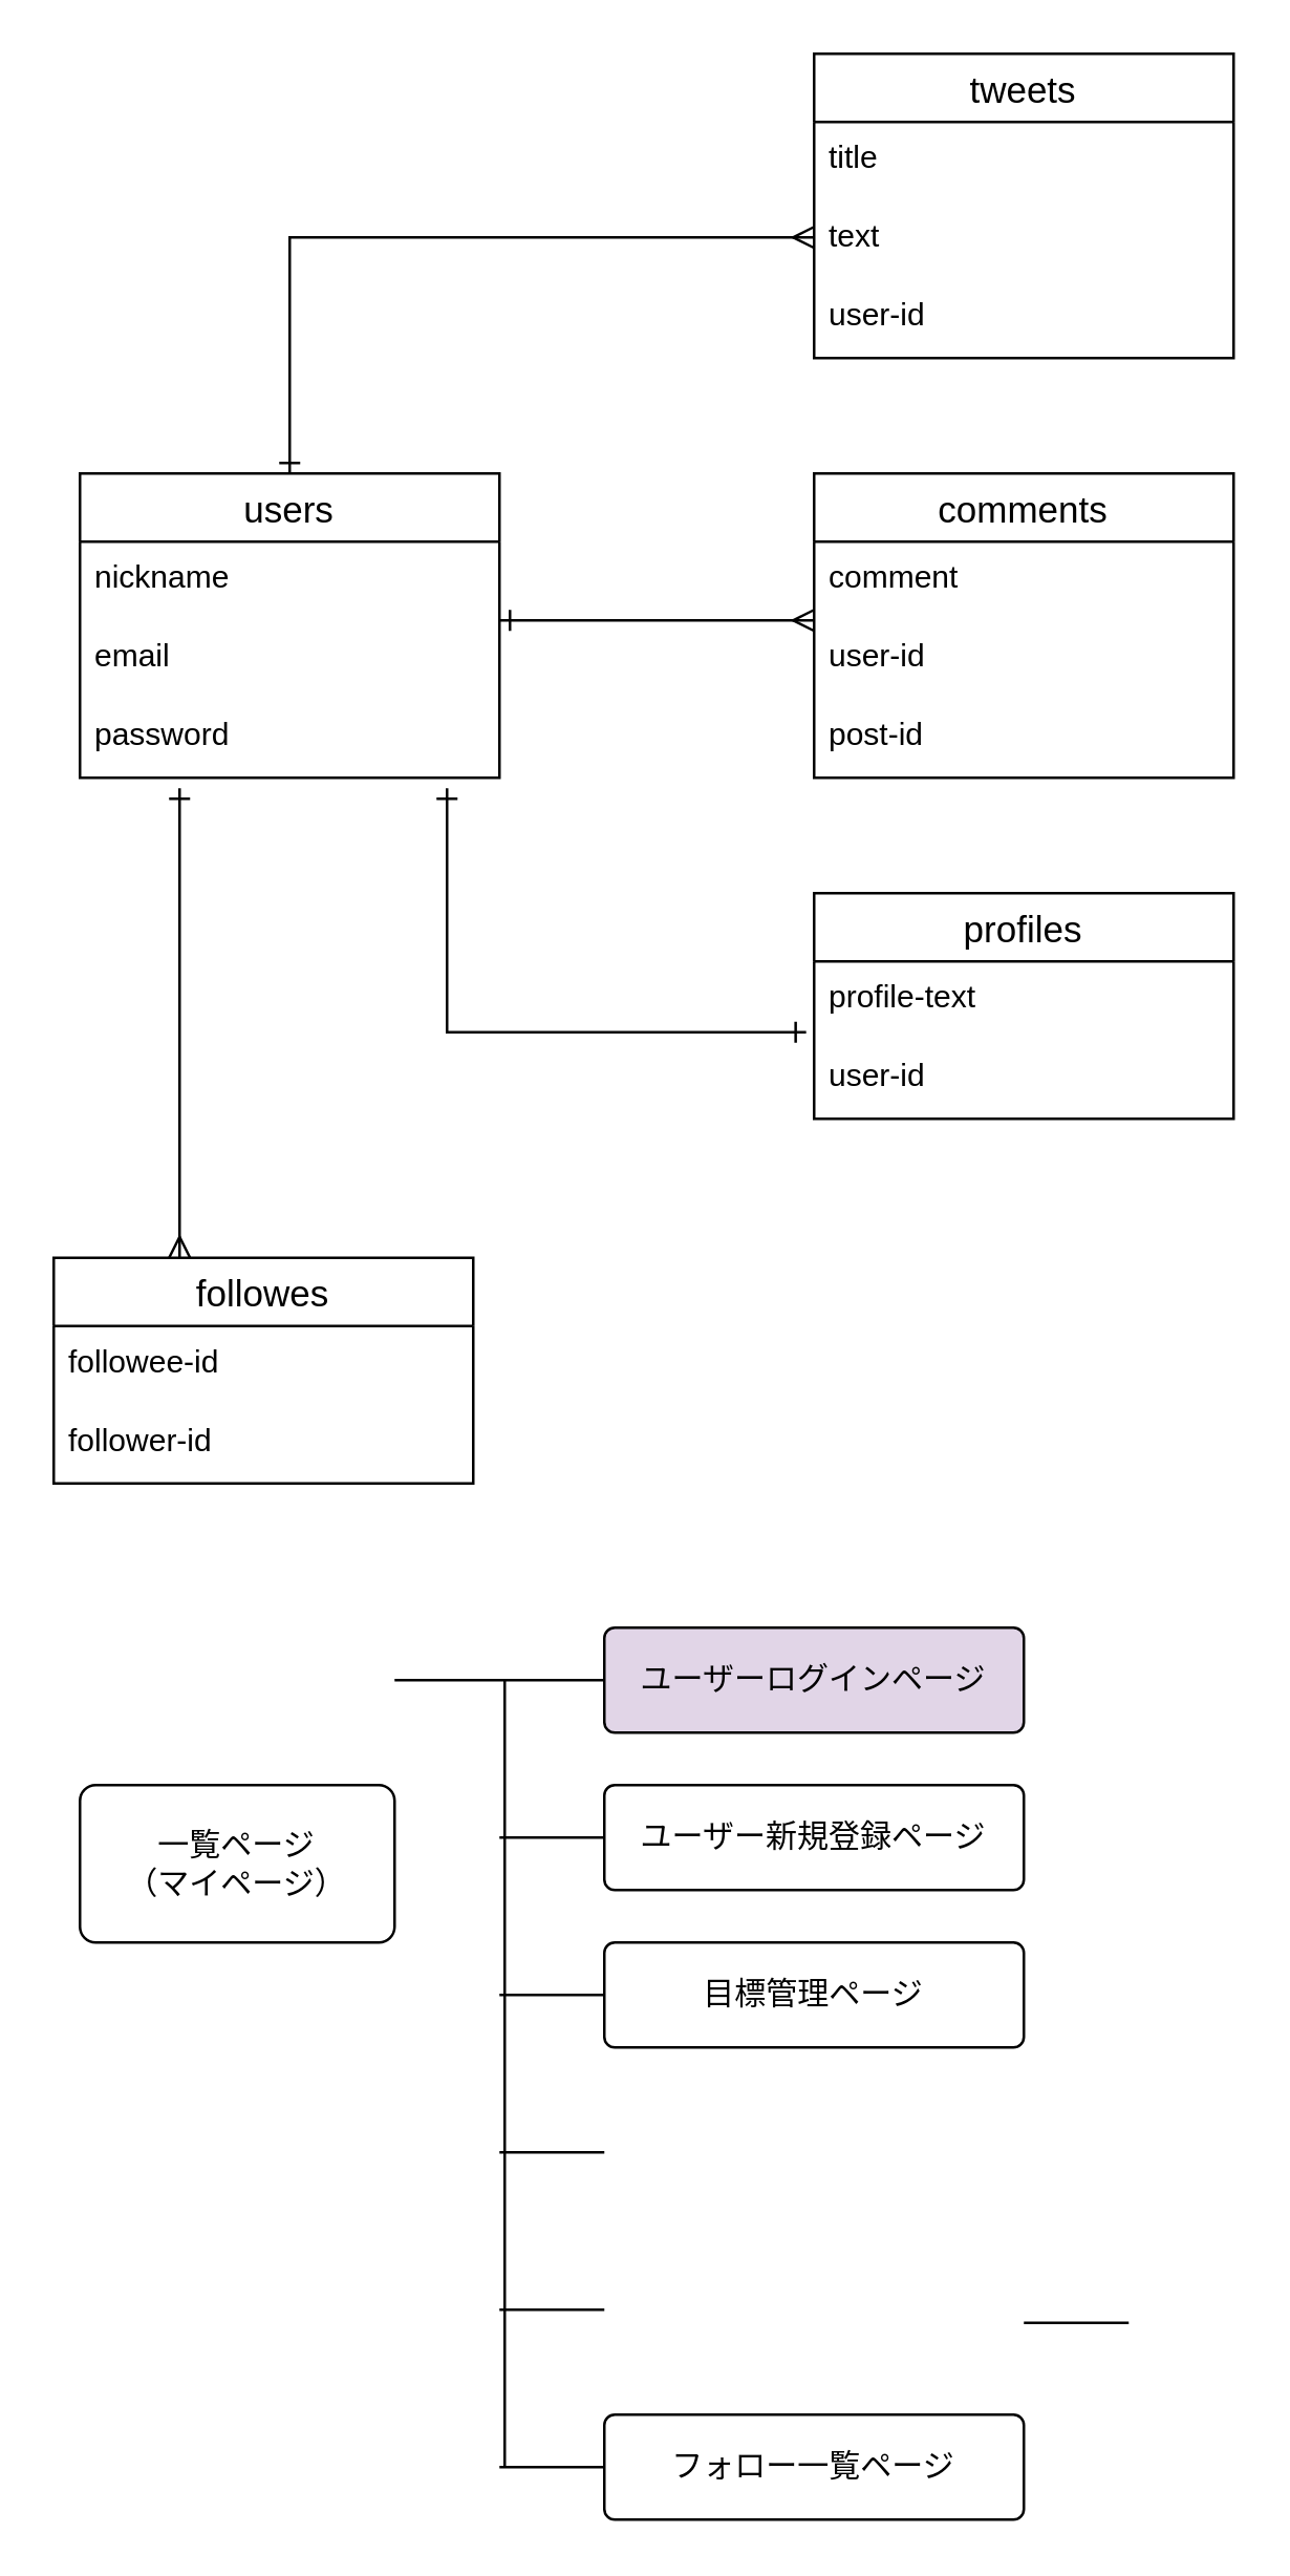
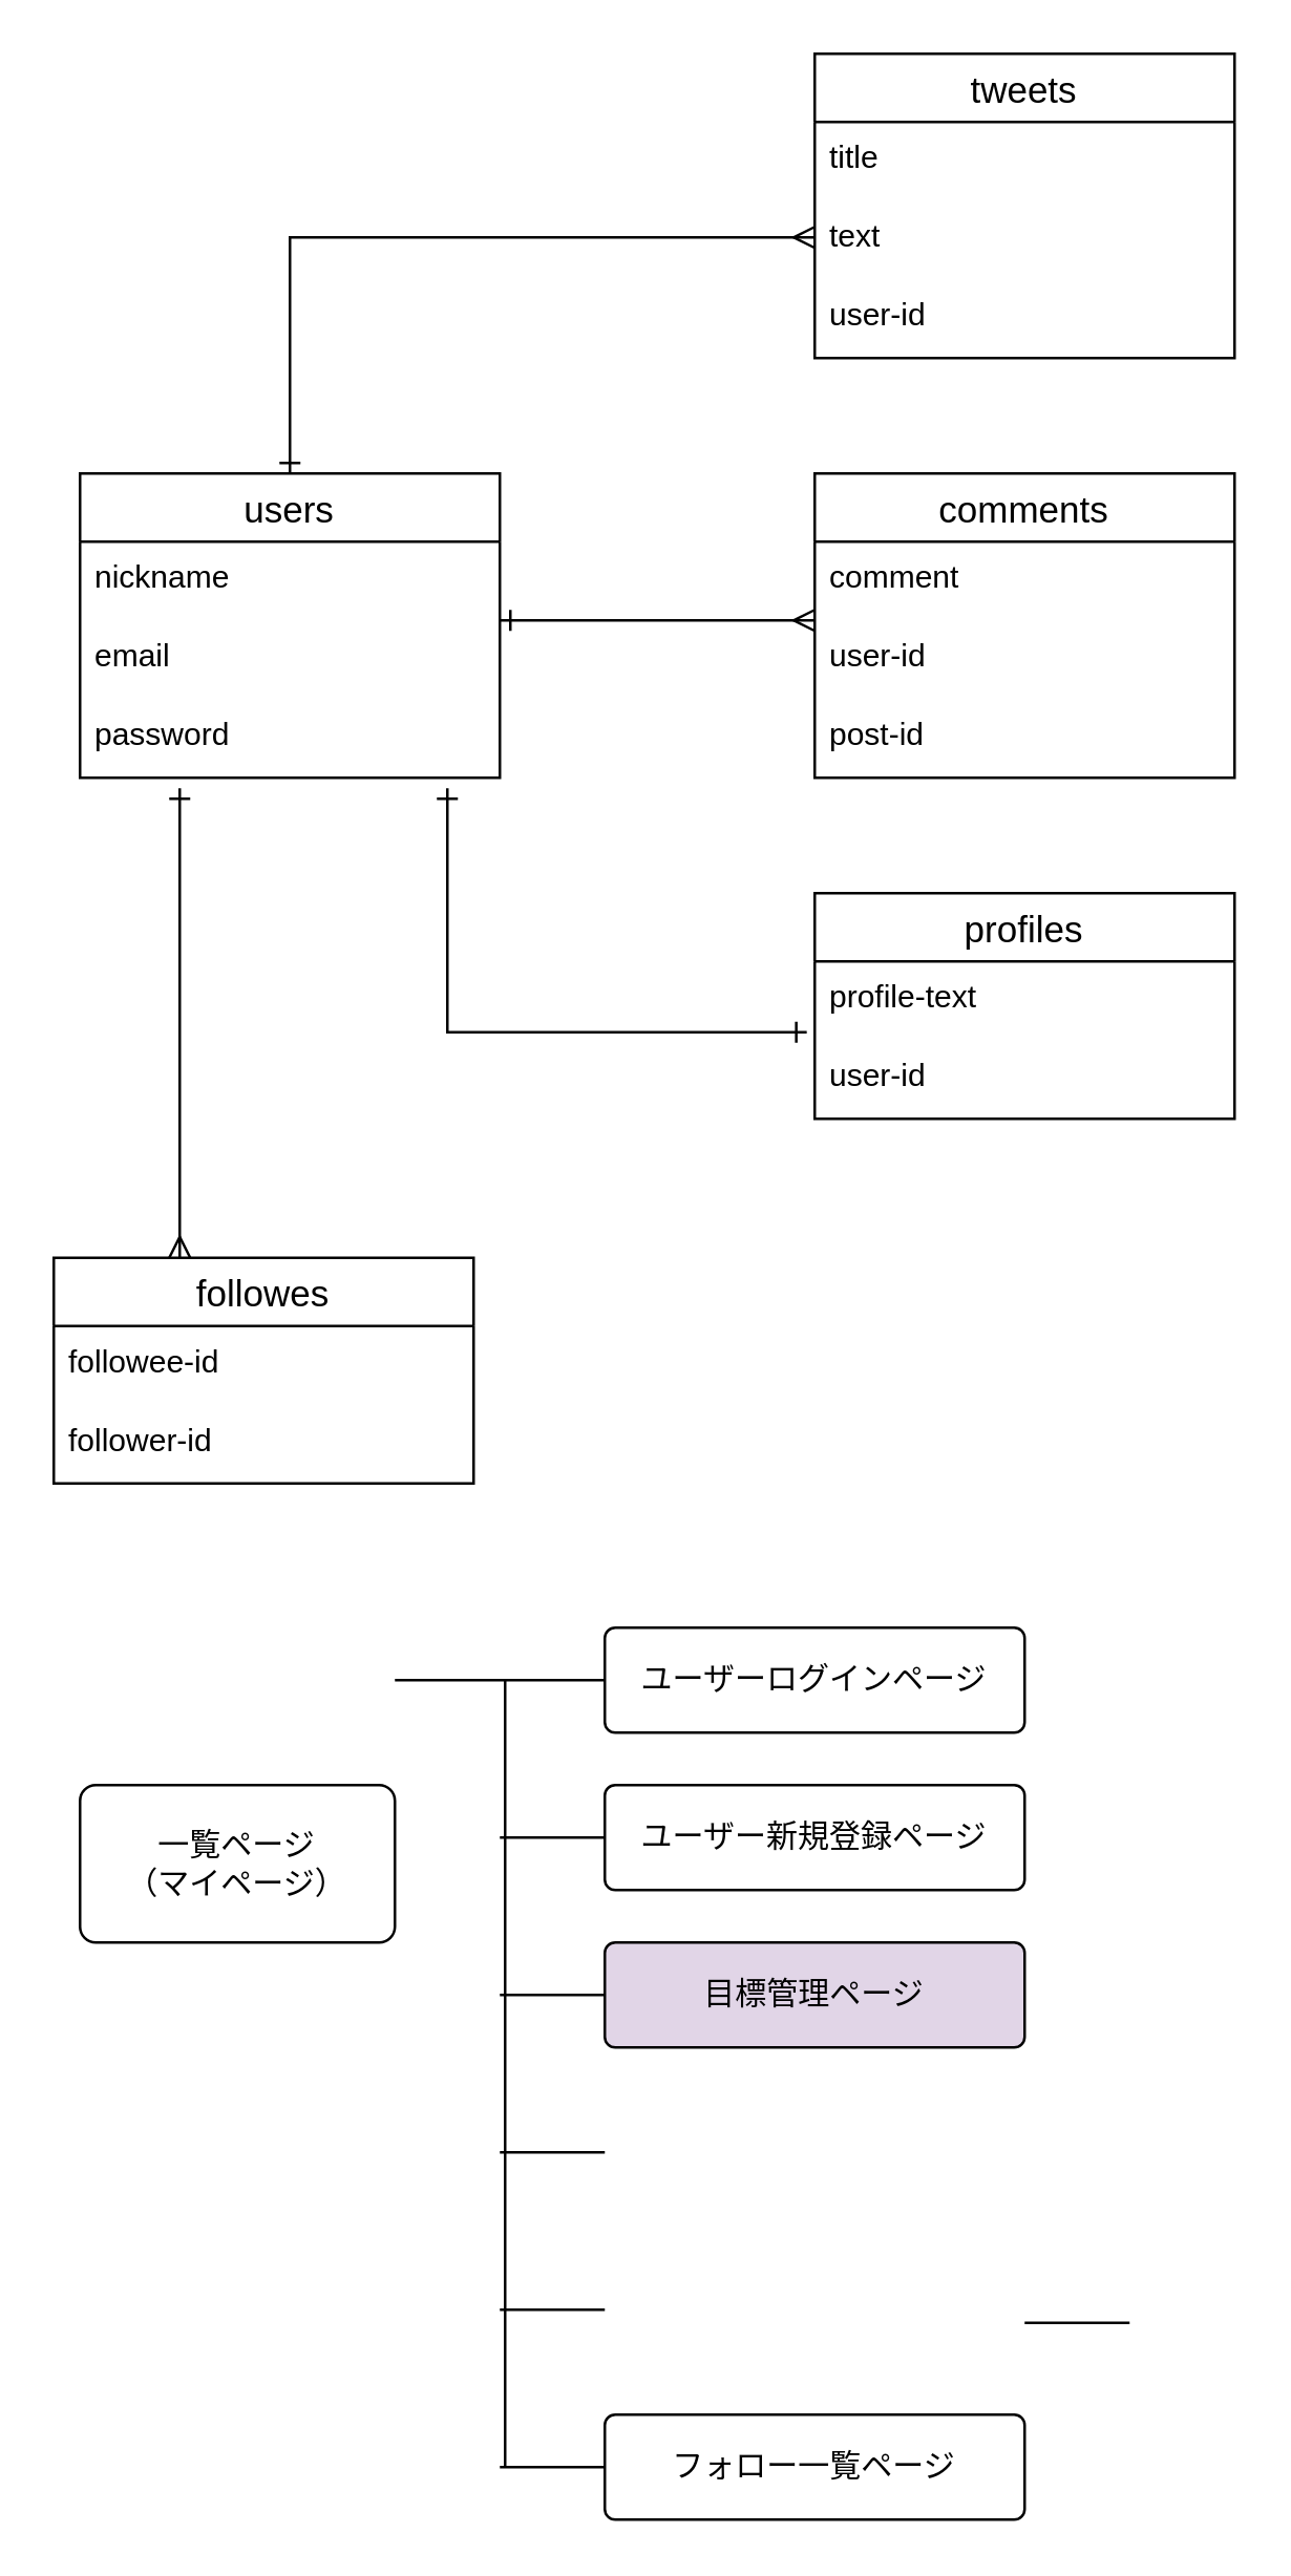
- <mxCell id="25" value="ユーザーログインページ" style="rounded=1;arcSize=10;whiteSpace=wrap;html=1;align=center;fillColor=#e1d5e7;" vertex="1" parent="1"><mxGeometry x="230" y="620" width="160" height="40" as="geometry" /></mxCell>
+ <mxCell id="25" value="ユーザーログインページ" style="rounded=1;arcSize=10;whiteSpace=wrap;html=1;align=center;" vertex="1" parent="1"><mxGeometry x="230" y="620" width="160" height="40" as="geometry" /></mxCell>
- <mxCell id="27" value="目標管理ページ" style="rounded=1;arcSize=10;whiteSpace=wrap;html=1;align=center;" vertex="1" parent="1"><mxGeometry x="230" y="740" width="160" height="40" as="geometry" /></mxCell>
+ <mxCell id="27" value="目標管理ページ" style="rounded=1;arcSize=10;whiteSpace=wrap;html=1;align=center;fillColor=#e1d5e7;" vertex="1" parent="1"><mxGeometry x="230" y="740" width="160" height="40" as="geometry" /></mxCell>
